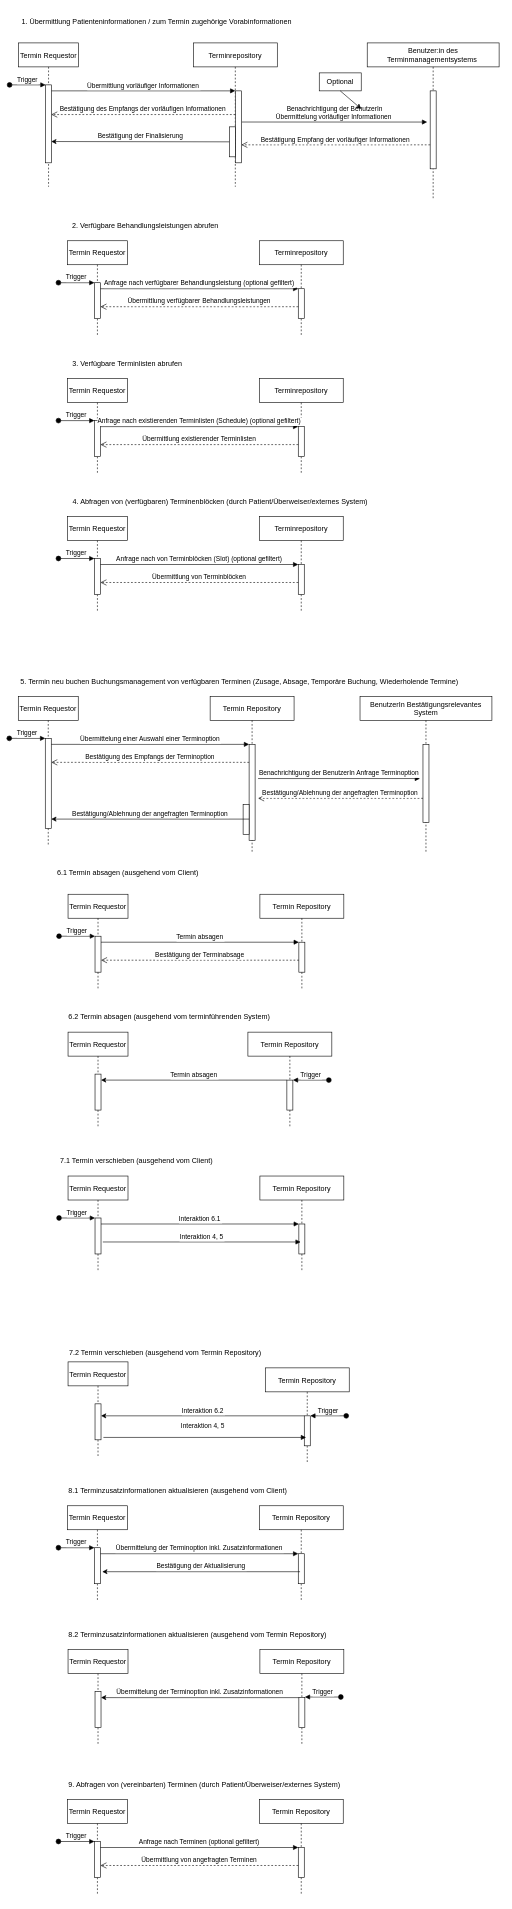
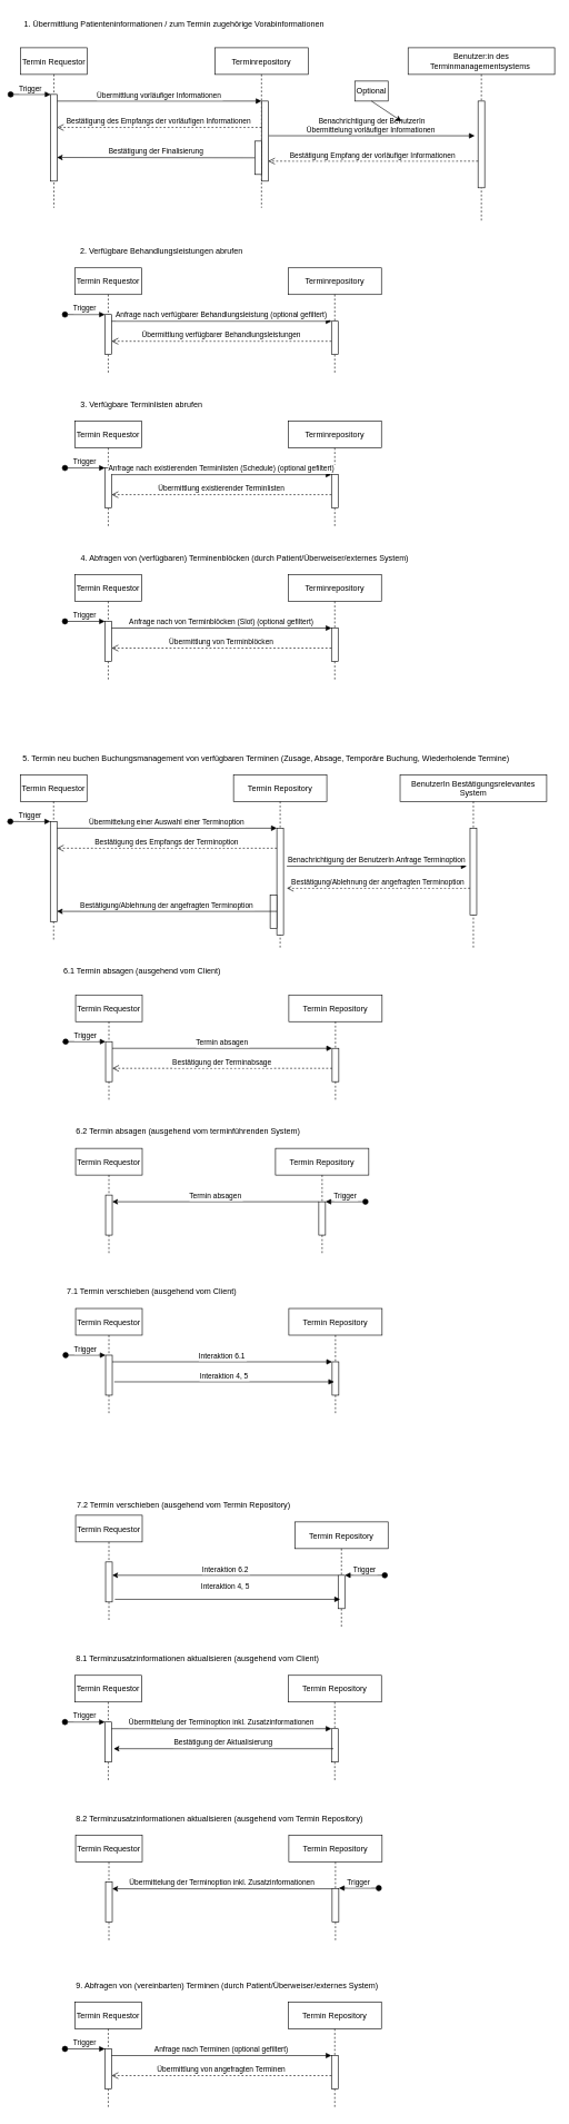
- <mxCell id="106" value="Optional" style="rounded=0;whiteSpace=wrap;html=1;" parent="1" vertex="1"><mxGeometry x="532" y="120" width="70" height="30" as="geometry" /></mxCell>
+ <mxCell id="106" value="Optional" style="rounded=0;whiteSpace=wrap;html=1;" parent="1" vertex="1"><mxGeometry x="532" y="120" width="50" height="30" as="geometry" /></mxCell>
